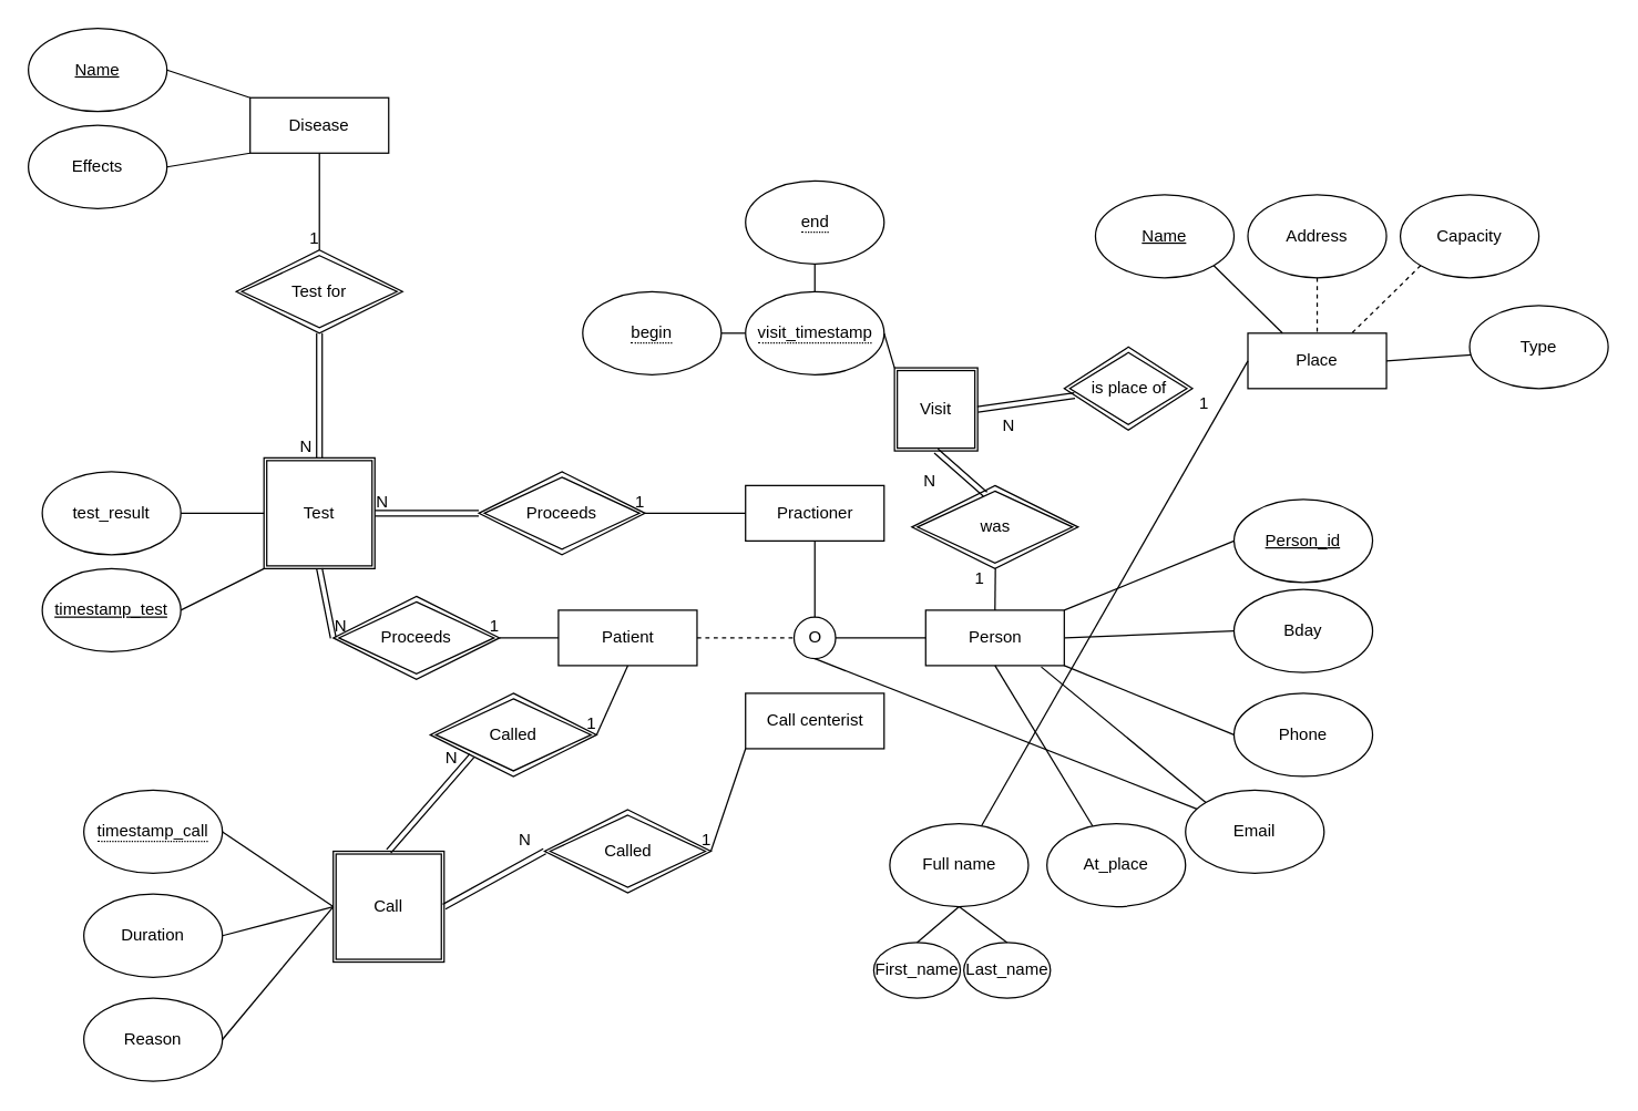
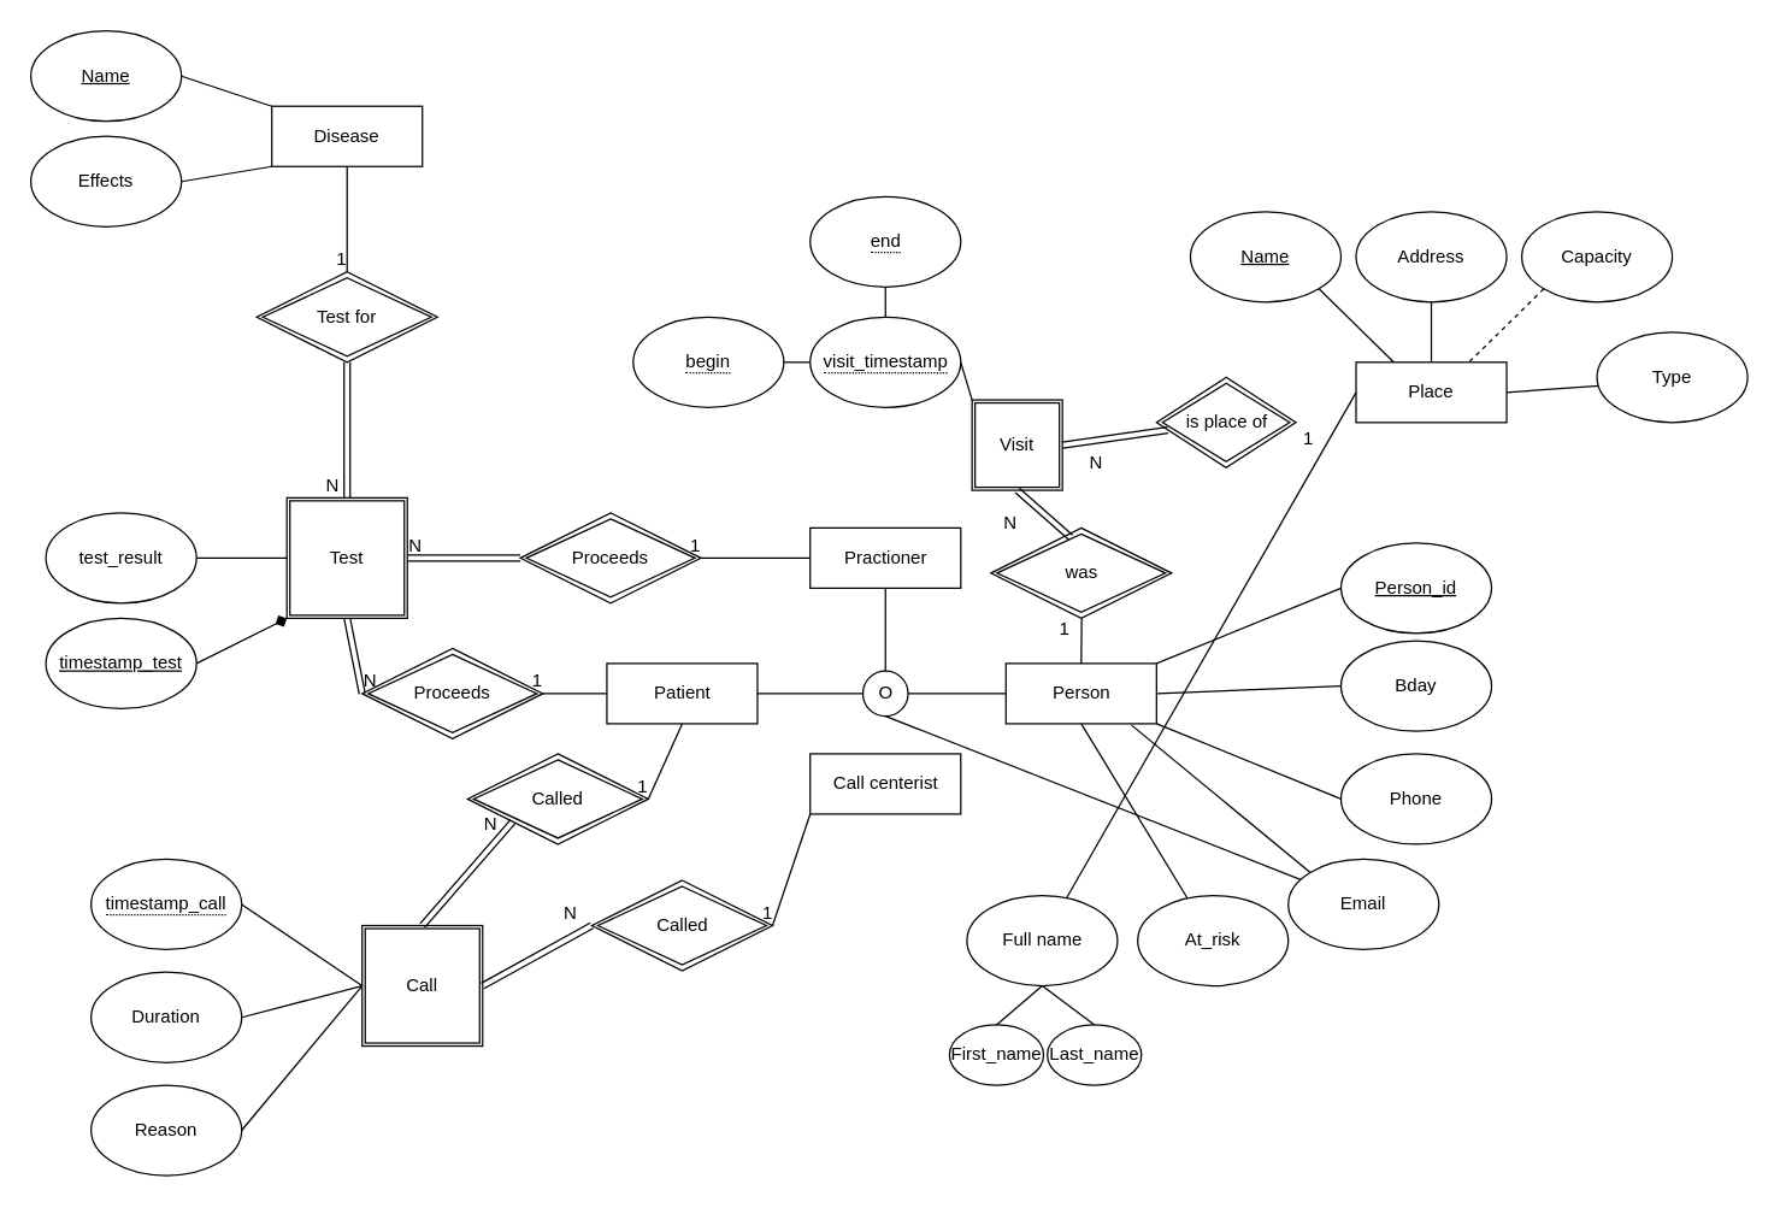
- <mxCell id="44" value="" style="endArrow=none;html=1;rounded=0;exitX=0.5;exitY=1;exitDx=0;exitDy=0;entryX=0.5;entryY=0;entryDx=0;entryDy=0;dashed=1;" parent="1" source="43" target="40" edge="1"><mxGeometry relative="1" as="geometry"><mxPoint x="742.855" y="261.213" as="sourcePoint" /><mxPoint x="1035" y="240" as="targetPoint" /></mxGeometry></mxCell>
+ <mxCell id="44" value="" style="endArrow=none;html=1;rounded=0;exitX=0.5;exitY=1;exitDx=0;exitDy=0;entryX=0.5;entryY=0;entryDx=0;entryDy=0;" parent="1" source="43" target="40" edge="1"><mxGeometry relative="1" as="geometry"><mxPoint x="742.855" y="261.213" as="sourcePoint" /><mxPoint x="1035" y="240" as="targetPoint" /></mxGeometry></mxCell>
- <mxCell id="6" value="" style="endArrow=none;html=1;exitX=1;exitY=0.5;exitDx=0;exitDy=0;entryX=0;entryY=1;entryDx=0;entryDy=0;" parent="1" source="5" target="2" edge="1"><mxGeometry width="50" height="50" relative="1" as="geometry"><mxPoint x="140" y="430" as="sourcePoint" /><mxPoint x="200" y="420" as="targetPoint" /></mxGeometry></mxCell>
+ <mxCell id="6" value="" style="endArrow=diamond;html=1;exitX=1;exitY=0.5;exitDx=0;exitDy=0;entryX=0;entryY=1;entryDx=0;entryDy=0;" parent="1" source="5" target="2" edge="1"><mxGeometry width="50" height="50" relative="1" as="geometry"><mxPoint x="140" y="430" as="sourcePoint" /><mxPoint x="200" y="420" as="targetPoint" /></mxGeometry></mxCell>
- <mxCell id="22" value="" style="endArrow=none;html=1;rounded=0;entryX=0;entryY=0.5;entryDx=0;entryDy=0;exitX=1;exitY=0.5;exitDx=0;exitDy=0;dashed=1;" parent="1" source="20" target="21" edge="1"><mxGeometry relative="1" as="geometry"><mxPoint x="307.5" y="290" as="sourcePoint" /><mxPoint x="467.5" y="290" as="targetPoint" /></mxGeometry></mxCell>
+ <mxCell id="22" value="" style="endArrow=none;html=1;rounded=0;entryX=0;entryY=0.5;entryDx=0;entryDy=0;exitX=1;exitY=0.5;exitDx=0;exitDy=0;" parent="1" source="20" target="21" edge="1"><mxGeometry relative="1" as="geometry"><mxPoint x="307.5" y="290" as="sourcePoint" /><mxPoint x="467.5" y="290" as="targetPoint" /></mxGeometry></mxCell>
- <mxCell id="56" value="At_place" style="ellipse;whiteSpace=wrap;html=1;noLabel=0;autosize=0;fontStyle=0" parent="1" vertex="1"><mxGeometry x="755" y="594.04" width="100" height="60" as="geometry" /></mxCell>
+ <mxCell id="56" value="At_risk" style="ellipse;whiteSpace=wrap;html=1;noLabel=0;autosize=0;fontStyle=0" parent="1" vertex="1"><mxGeometry x="755" y="594.04" width="100" height="60" as="geometry" /></mxCell>
